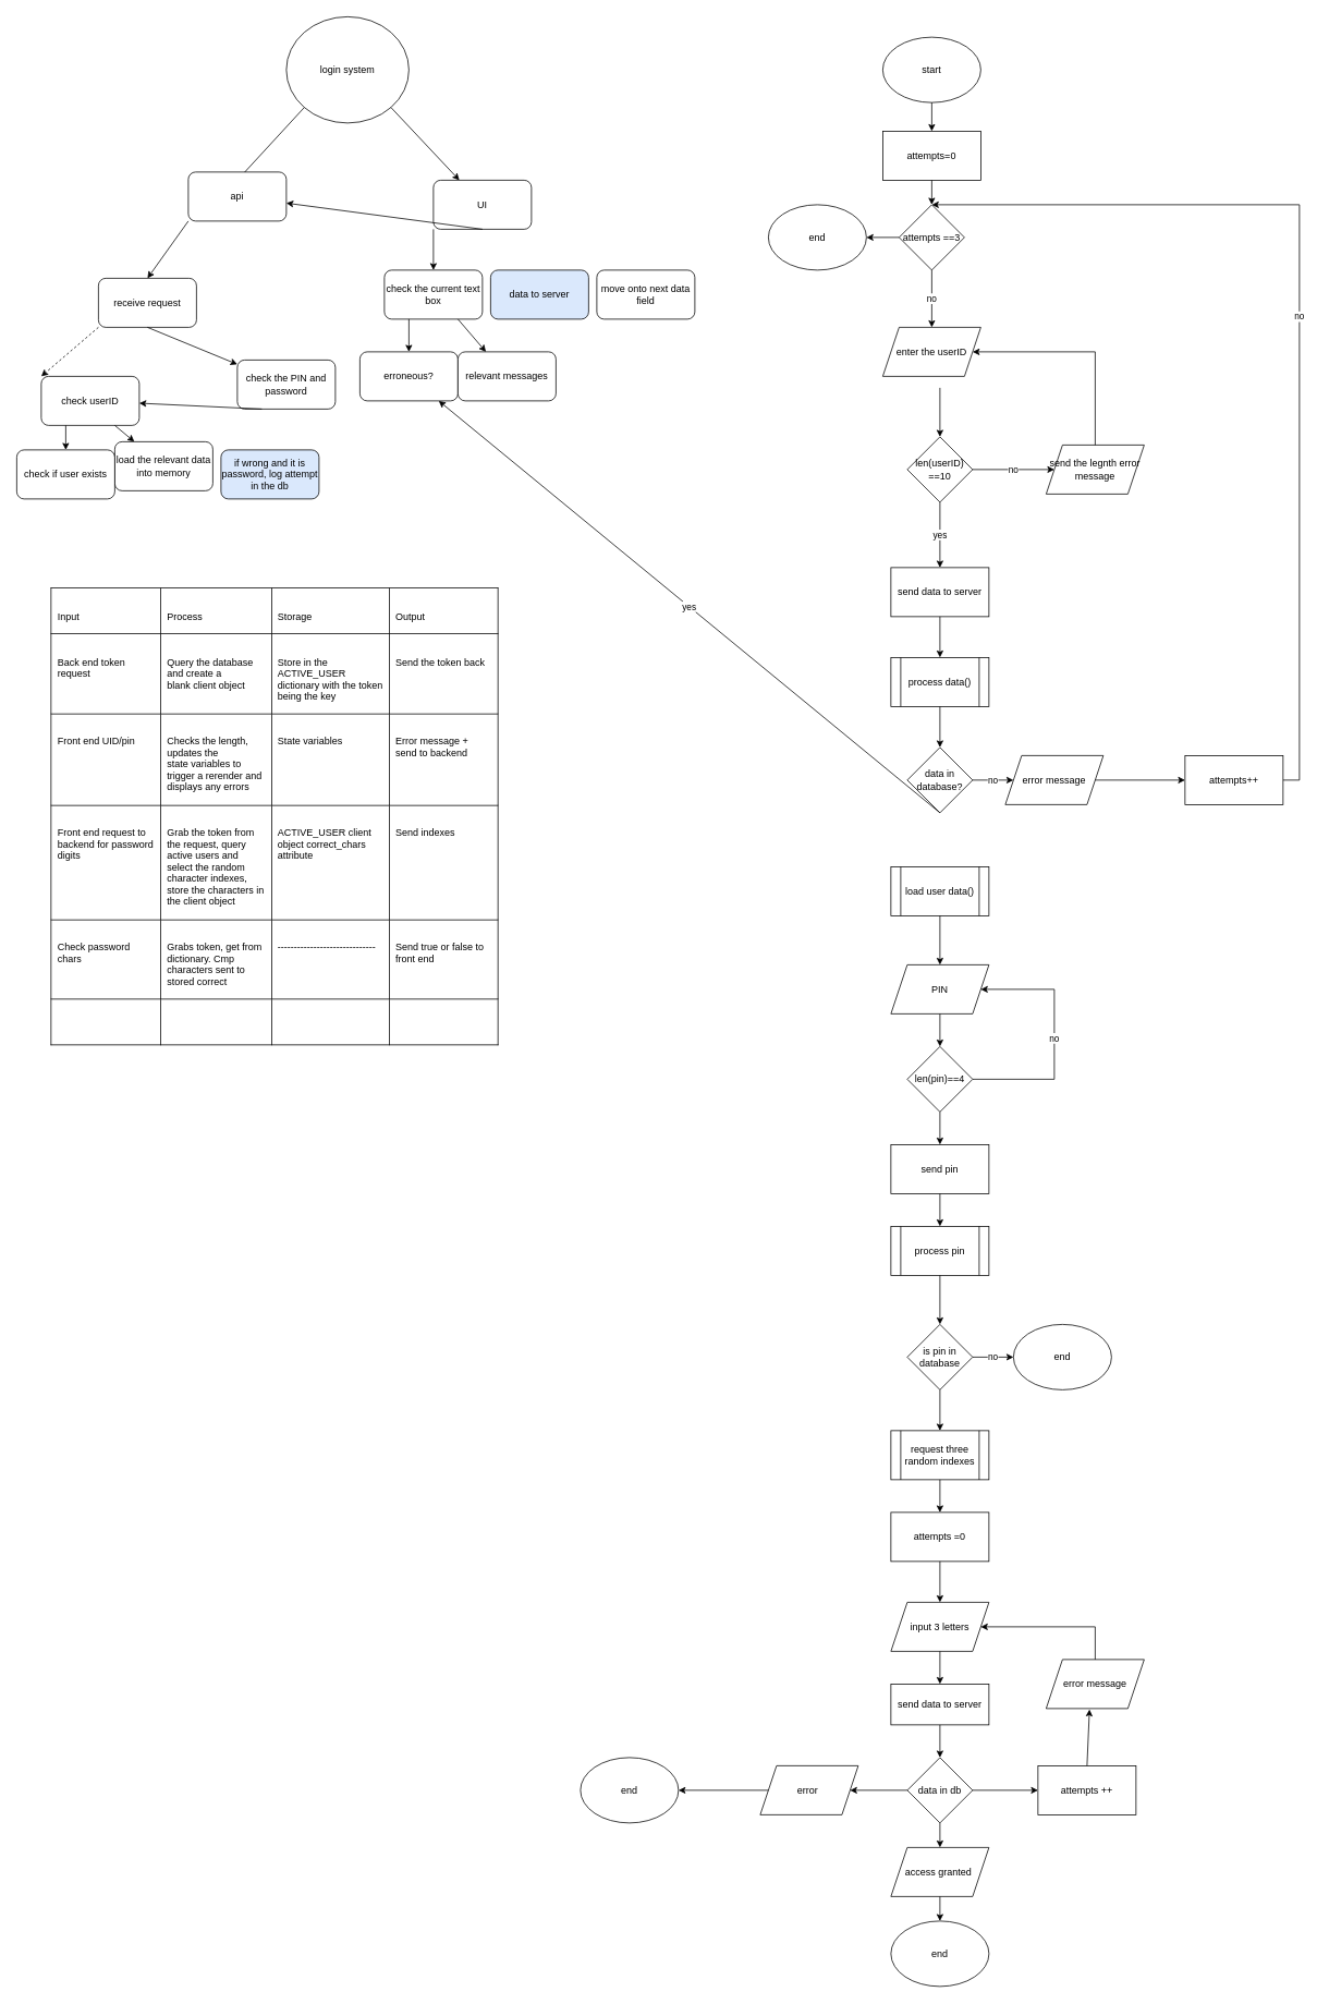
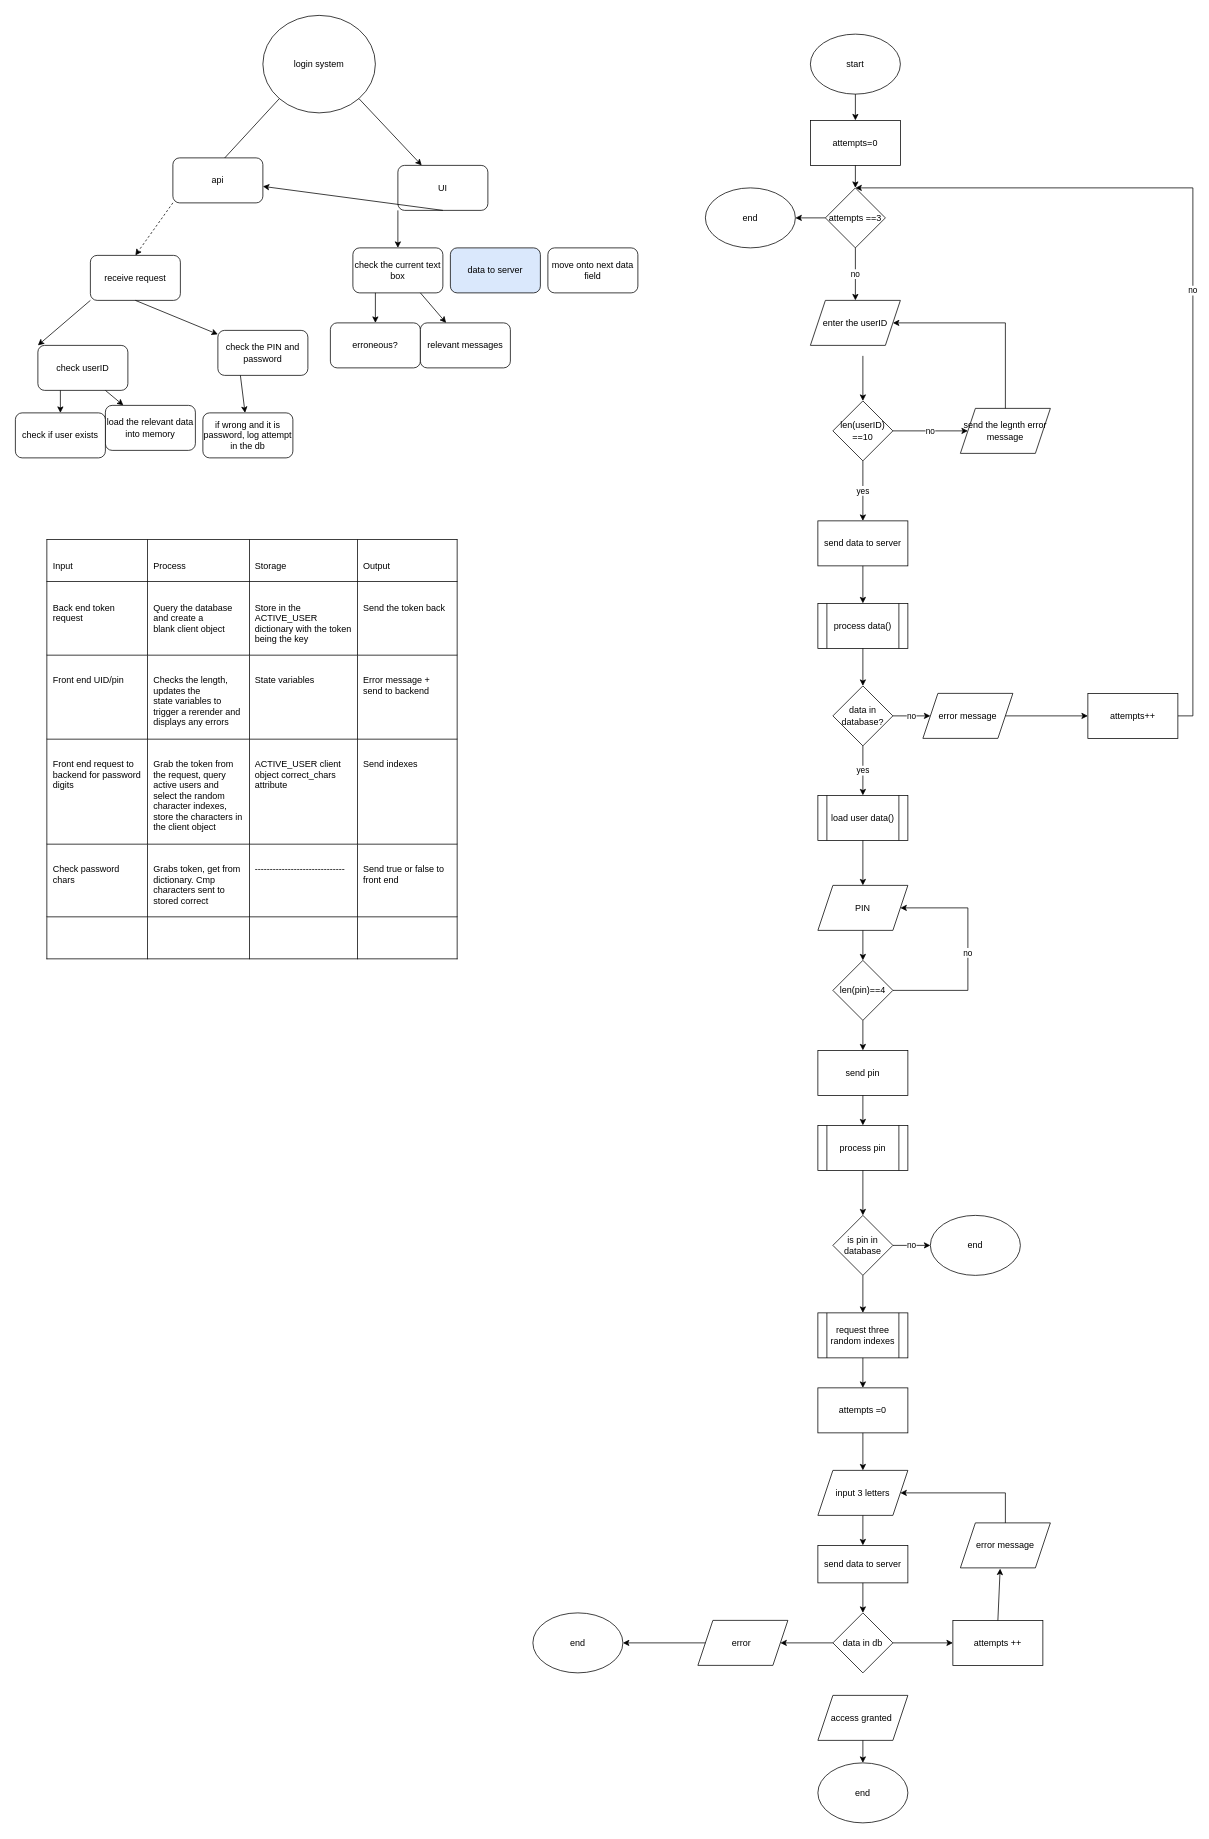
- <mxCell id="5" value="" style="endArrow=classic;html=1;rounded=0;exitX=0;exitY=1;exitDx=0;exitDy=0;entryX=0.5;entryY=0;entryDx=0;entryDy=0;" parent="1" source="4" target="6" edge="1"><mxGeometry width="50" height="50" relative="1" as="geometry"><mxPoint x="500" y="550" as="sourcePoint" /><mxPoint x="170" y="340" as="targetPoint" /></mxGeometry></mxCell>
+ <mxCell id="5" value="" style="endArrow=classic;html=1;rounded=0;exitX=0;exitY=1;exitDx=0;exitDy=0;entryX=0.5;entryY=0;entryDx=0;entryDy=0;dashed=1;" parent="1" source="4" target="6" edge="1"><mxGeometry width="50" height="50" relative="1" as="geometry"><mxPoint x="500" y="550" as="sourcePoint" /><mxPoint x="170" y="340" as="targetPoint" /></mxGeometry></mxCell>
- <mxCell id="8" value="" style="endArrow=classic;html=1;rounded=0;exitX=0;exitY=1;exitDx=0;exitDy=0;entryX=0;entryY=0;entryDx=0;entryDy=0;dashed=1;" parent="1" source="6" target="7" edge="1"><mxGeometry width="50" height="50" relative="1" as="geometry"><mxPoint x="500" y="550" as="sourcePoint" /><mxPoint x="550" y="500" as="targetPoint" /></mxGeometry></mxCell>
+ <mxCell id="8" value="" style="endArrow=classic;html=1;rounded=0;exitX=0;exitY=1;exitDx=0;exitDy=0;entryX=0;entryY=0;entryDx=0;entryDy=0;" parent="1" source="6" target="7" edge="1"><mxGeometry width="50" height="50" relative="1" as="geometry"><mxPoint x="500" y="550" as="sourcePoint" /><mxPoint x="550" y="500" as="targetPoint" /></mxGeometry></mxCell>
- <mxCell id="15" value="" style="endArrow=classic;html=1;rounded=0;exitX=0.25;exitY=1;exitDx=0;exitDy=0;" parent="1" source="10" target="7" edge="1"><mxGeometry width="50" height="50" relative="1" as="geometry"><mxPoint x="500" y="540" as="sourcePoint" /><mxPoint x="320" y="540" as="targetPoint" /></mxGeometry></mxCell>
+ <mxCell id="15" value="" style="endArrow=classic;html=1;rounded=0;exitX=0.25;exitY=1;exitDx=0;exitDy=0;" parent="1" source="10" target="16" edge="1"><mxGeometry width="50" height="50" relative="1" as="geometry"><mxPoint x="500" y="540" as="sourcePoint" /><mxPoint x="320" y="540" as="targetPoint" /></mxGeometry></mxCell>
- <mxCell id="16" value="if wrong and it is password, log attempt in the db" style="rounded=1;whiteSpace=wrap;html=1;fillColor=#dae8fc;" parent="1" vertex="1"><mxGeometry x="270" y="550" width="120" height="60" as="geometry" /></mxCell>
+ <mxCell id="16" value="if wrong and it is password, log attempt in the db" style="rounded=1;whiteSpace=wrap;html=1;" parent="1" vertex="1"><mxGeometry x="270" y="550" width="120" height="60" as="geometry" /></mxCell>
- <mxCell id="45" value="yes" style="endArrow=classic;html=1;rounded=0;exitX=0.5;exitY=1;exitDx=0;exitDy=0;" parent="1" source="43" target="22" edge="1"><mxGeometry width="50" height="50" relative="1" as="geometry"><mxPoint x="1230" y="1074" as="sourcePoint" /><mxPoint x="1150" y="1044" as="targetPoint" /></mxGeometry></mxCell>
+ <mxCell id="45" value="yes" style="endArrow=classic;html=1;rounded=0;exitX=0.5;exitY=1;exitDx=0;exitDy=0;" parent="1" source="43" target="54" edge="1"><mxGeometry width="50" height="50" relative="1" as="geometry"><mxPoint x="1230" y="1074" as="sourcePoint" /><mxPoint x="1150" y="1044" as="targetPoint" /></mxGeometry></mxCell>
- <mxCell id="83" value="" style="endArrow=classic;html=1;rounded=0;exitX=0.5;exitY=1;exitDx=0;exitDy=0;" parent="1" source="77" target="84" edge="1"><mxGeometry width="50" height="50" relative="1" as="geometry"><mxPoint x="1220" y="2280" as="sourcePoint" /><mxPoint x="1150" y="2290" as="targetPoint" /></mxGeometry></mxCell>
